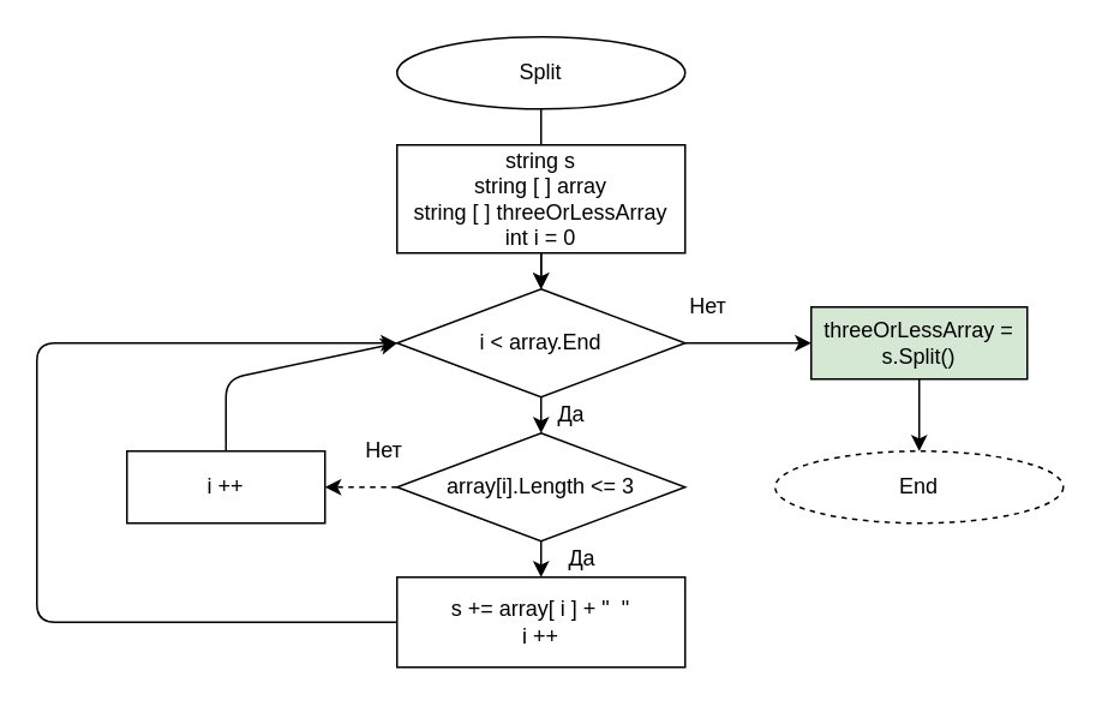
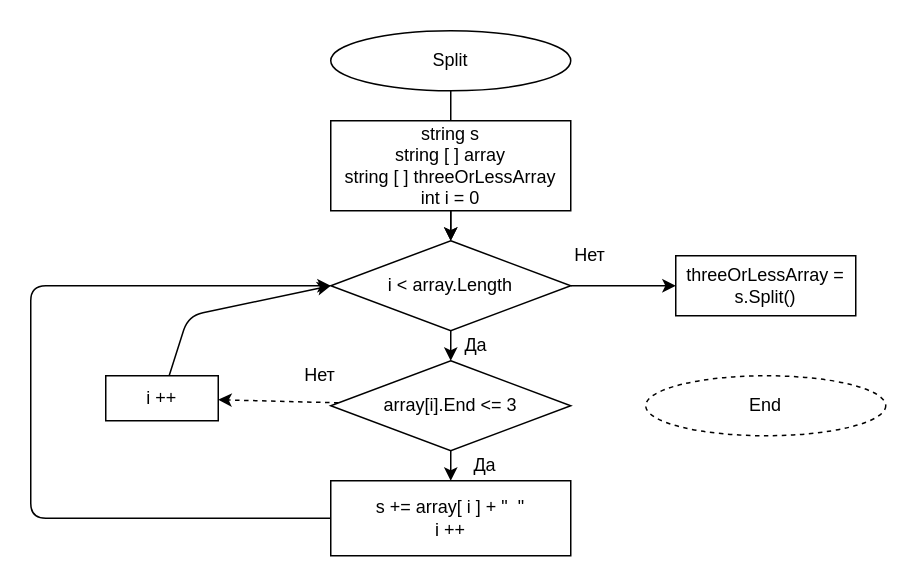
- <mxCell id="15" value="i &amp;lt; array.End" style="rhombus;whiteSpace=wrap;html=1;" vertex="1" parent="1"><mxGeometry x="220" y="160" width="160" height="60" as="geometry" /></mxCell>
+ <mxCell id="15" value="i &amp;lt; array.Length" style="rhombus;whiteSpace=wrap;html=1;" vertex="1" parent="1"><mxGeometry x="220" y="160" width="160" height="60" as="geometry" /></mxCell>
- <mxCell id="21" value="&lt;span&gt;threeOrLessArray = s.Split()&lt;/span&gt;" style="rounded=0;whiteSpace=wrap;html=1;fillColor=#d5e8d4;" vertex="1" parent="1"><mxGeometry x="450" y="170" width="120" height="40" as="geometry" /></mxCell>
+ <mxCell id="21" value="&lt;span&gt;threeOrLessArray = s.Split()&lt;/span&gt;" style="rounded=0;whiteSpace=wrap;html=1;" vertex="1" parent="1"><mxGeometry x="450" y="170" width="120" height="40" as="geometry" /></mxCell>
- <mxCell id="20" value="" style="edgeStyle=none;html=1;" edge="1" parent="1" source="21" target="22"><mxGeometry relative="1" as="geometry" /></mxCell>
- <mxCell id="9" value="i ++" style="rounded=0;whiteSpace=wrap;html=1;" vertex="1" parent="1"><mxGeometry x="70" y="250" width="110" height="40" as="geometry" /></mxCell>
+ <mxCell id="9" value="i ++" style="rounded=0;whiteSpace=wrap;html=1;" vertex="1" parent="1"><mxGeometry x="70" y="250" width="75" height="30" as="geometry" /></mxCell>
- <mxCell id="12" value="&lt;span&gt;array[i].Length &amp;lt;= 3&lt;/span&gt;" style="rhombus;whiteSpace=wrap;html=1;" vertex="1" parent="1"><mxGeometry x="220" y="240" width="160" height="60" as="geometry" /></mxCell>
+ <mxCell id="12" value="&lt;span&gt;array[i].End &amp;lt;= 3&lt;/span&gt;" style="rhombus;whiteSpace=wrap;html=1;" vertex="1" parent="1"><mxGeometry x="220" y="240" width="160" height="60" as="geometry" /></mxCell>
